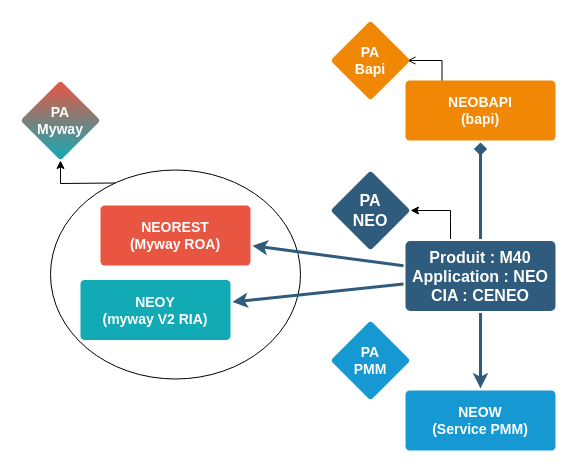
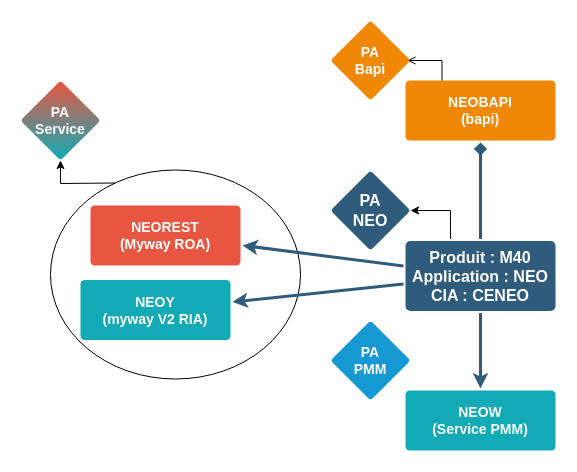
- <mxCell id="17" value="PA&lt;br&gt;Myway" style="rhombus;whiteSpace=wrap;html=1;fontSize=14;fillColor=#e85642;strokeColor=none;fontColor=#FFFFFF;rounded=1;shadow=0;labelBackgroundColor=none;strokeWidth=3;spacing=5;fontStyle=1;arcSize=7;gradientColor=#12AAB5;" vertex="1" parent="1"><mxGeometry x="20" y="80" width="80" height="80" as="geometry" /></mxCell>
+ <mxCell id="17" value="PA&lt;br&gt;Service" style="rhombus;whiteSpace=wrap;html=1;fontSize=14;fillColor=#e85642;strokeColor=none;fontColor=#FFFFFF;rounded=1;shadow=0;labelBackgroundColor=none;strokeWidth=3;spacing=5;fontStyle=1;arcSize=7;gradientColor=#12AAB5;" vertex="1" parent="1"><mxGeometry x="20" y="80" width="80" height="80" as="geometry" /></mxCell>
- <mxCell id="10" value="NEOREST&lt;br&gt;(Myway ROA)" style="rounded=1;whiteSpace=wrap;html=1;shadow=0;labelBackgroundColor=none;strokeColor=none;strokeWidth=3;fillColor=#e85642;fontFamily=Helvetica;fontSize=14;fontColor=#FFFFFF;align=center;spacing=5;fontStyle=1;arcSize=7;perimeterSpacing=2;" parent="1" vertex="1"><mxGeometry x="100" y="205" width="150" height="60" as="geometry" /></mxCell>
+ <mxCell id="10" value="NEOREST&lt;br&gt;(Myway ROA)" style="rounded=1;whiteSpace=wrap;html=1;shadow=0;labelBackgroundColor=none;strokeColor=none;strokeWidth=3;fillColor=#e85642;fontFamily=Helvetica;fontSize=14;fontColor=#FFFFFF;align=center;spacing=5;fontStyle=1;arcSize=7;perimeterSpacing=2;" parent="1" vertex="1"><mxGeometry x="90" y="205" width="150" height="60" as="geometry" /></mxCell>
- <mxCell id="11" value="NEOW&lt;br&gt;(Service PMM)" style="rounded=1;whiteSpace=wrap;html=1;shadow=0;labelBackgroundColor=none;strokeColor=none;strokeWidth=3;fillColor=#1699d3;fontFamily=Helvetica;fontSize=14;fontColor=#FFFFFF;align=center;spacing=5;fontStyle=1;arcSize=7;perimeterSpacing=2;" parent="1" vertex="1"><mxGeometry x="405" y="390" width="150" height="60" as="geometry" /></mxCell>
+ <mxCell id="11" value="NEOW&lt;br&gt;(Service PMM)" style="rounded=1;whiteSpace=wrap;html=1;shadow=0;labelBackgroundColor=none;strokeColor=none;strokeWidth=3;fillColor=#12aab5;fontFamily=Helvetica;fontSize=14;fontColor=#FFFFFF;align=center;spacing=5;fontStyle=1;arcSize=7;perimeterSpacing=2;" parent="1" vertex="1"><mxGeometry x="405" y="390" width="150" height="60" as="geometry" /></mxCell>
